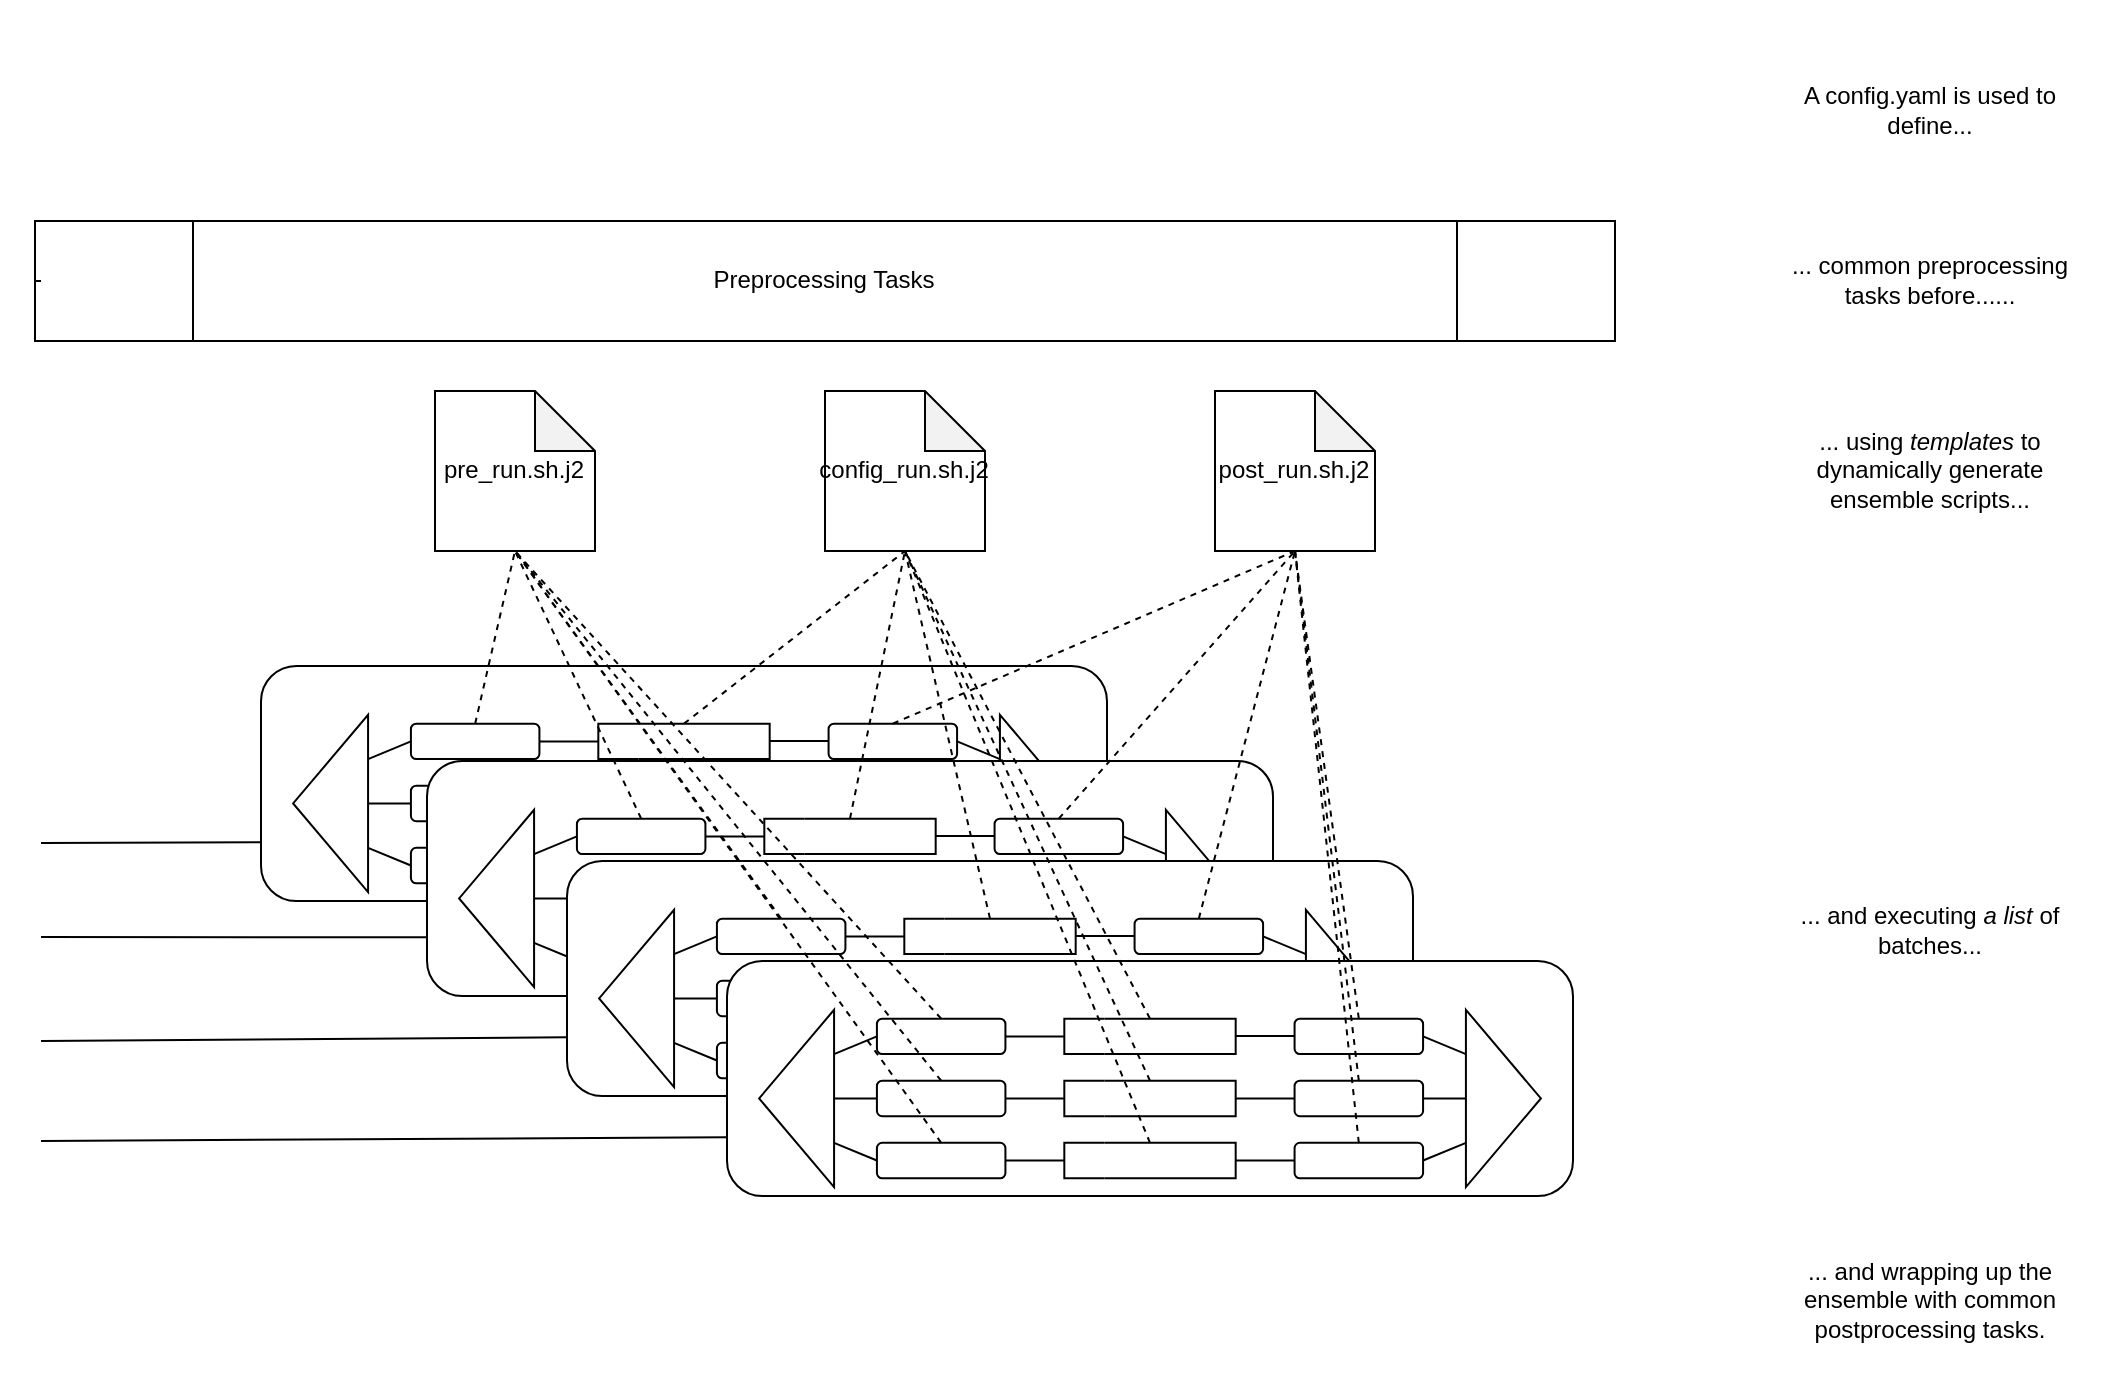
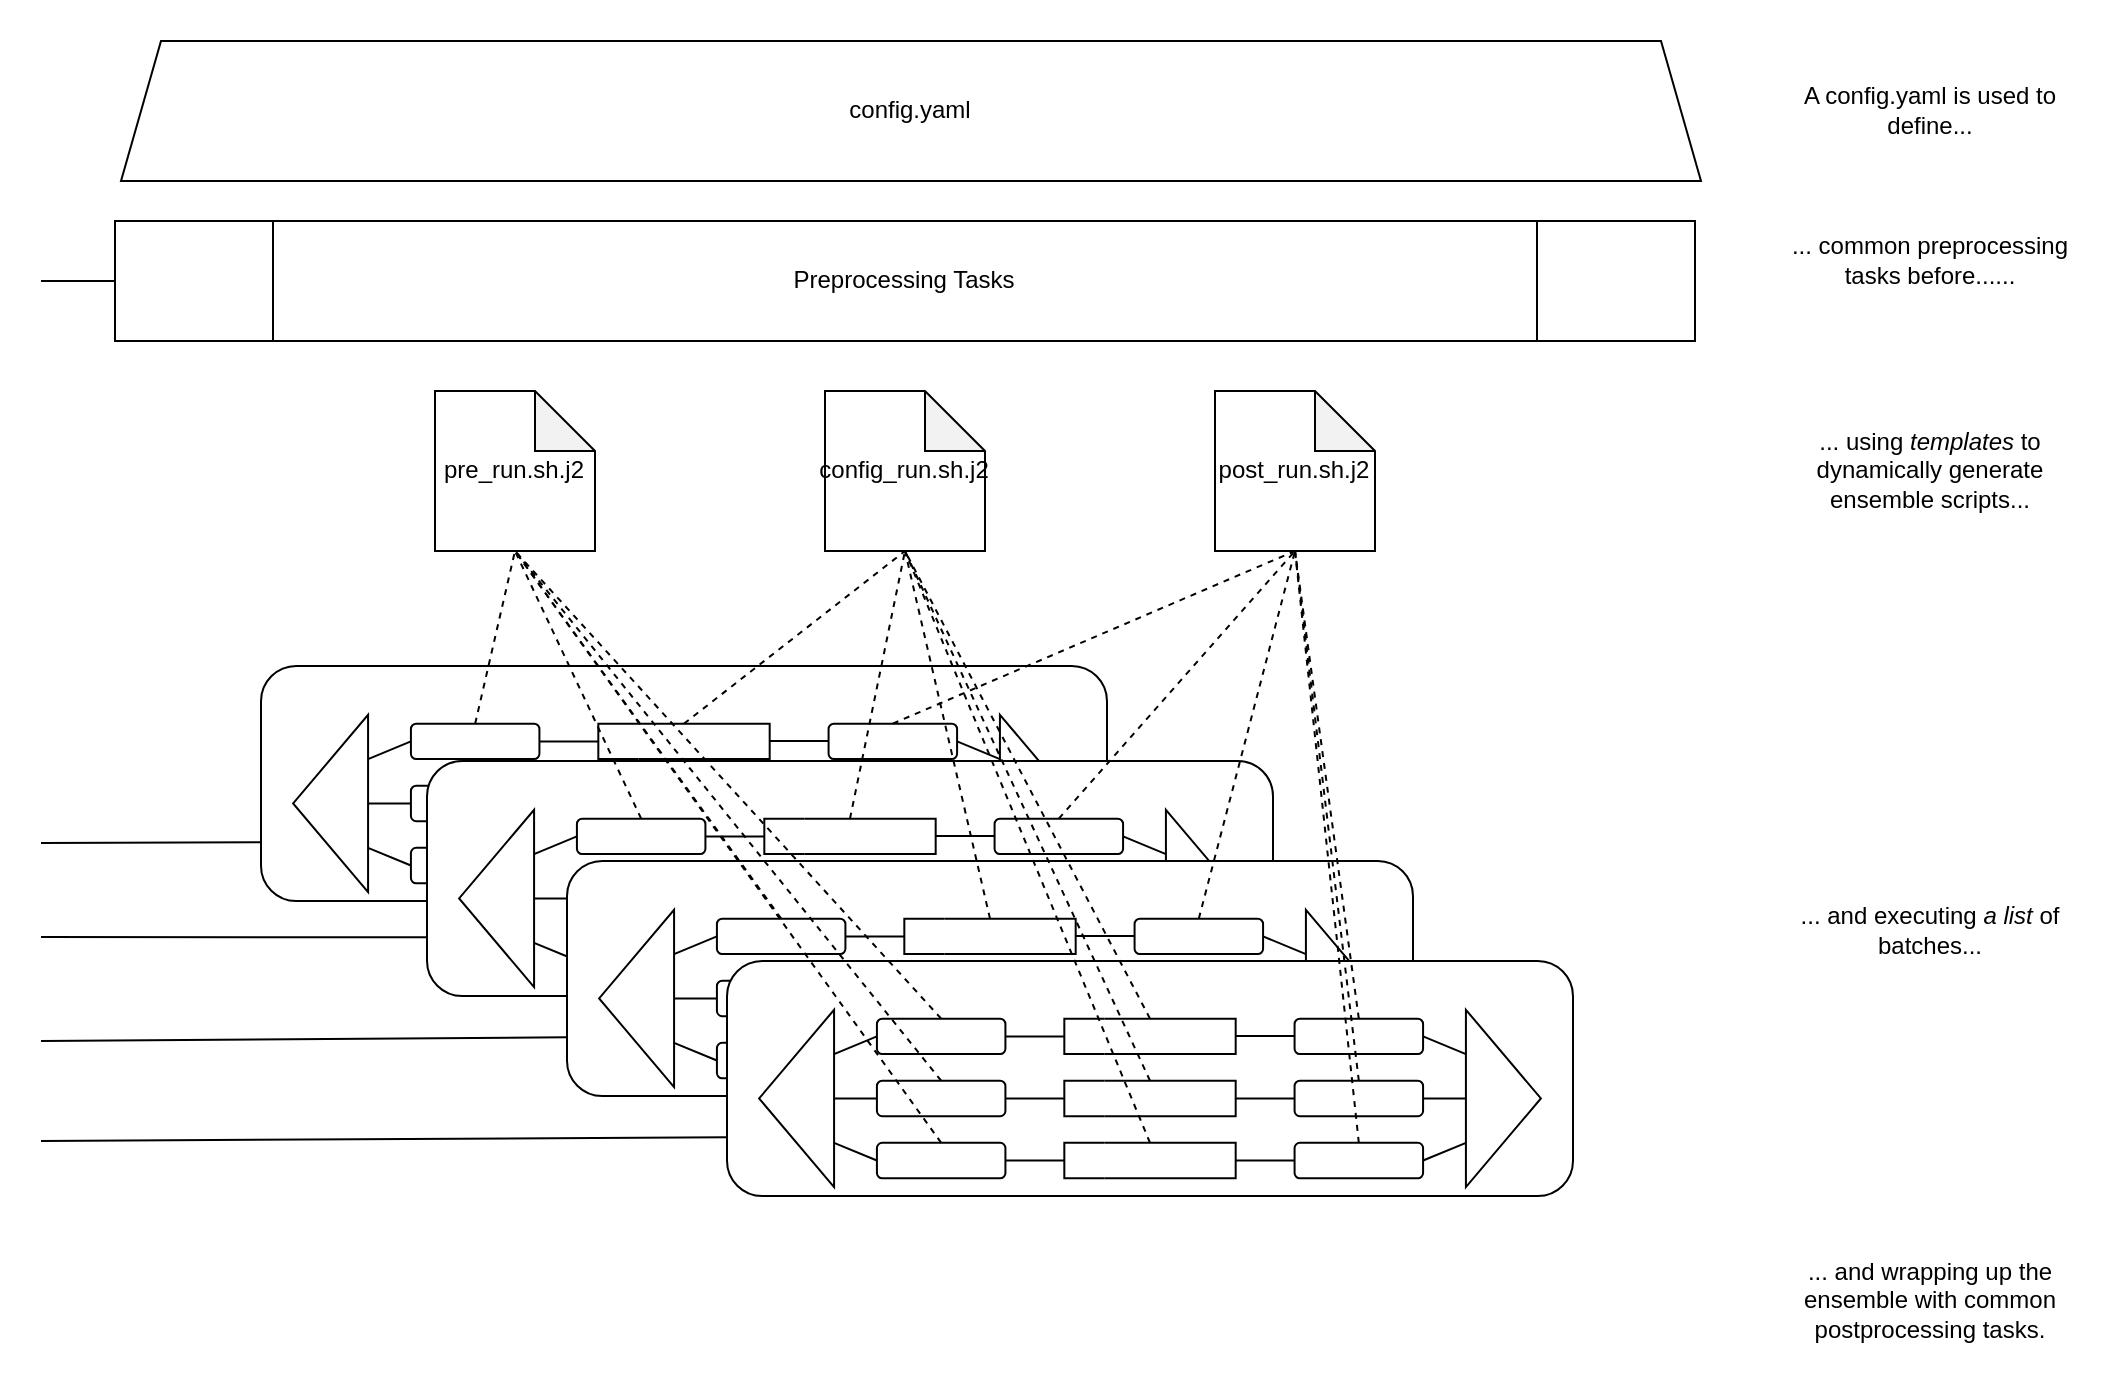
+ <mxCell id="3" value="config.yaml" style="shape=trapezoid;perimeter=trapezoidPerimeter;whiteSpace=wrap;html=1;fixedSize=1;" parent="1" vertex="1"><mxGeometry x="60" y="20" width="790" height="70" as="geometry" /></mxCell>
- <mxCell id="9" value="Preprocessing Tasks" style="shape=process;whiteSpace=wrap;html=1;backgroundOutline=1;" parent="1" vertex="1"><mxGeometry x="17" y="110" width="790" height="60" as="geometry" /></mxCell>
+ <mxCell id="9" value="Preprocessing Tasks" style="shape=process;whiteSpace=wrap;html=1;backgroundOutline=1;" parent="1" vertex="1"><mxGeometry x="57" y="110" width="790" height="60" as="geometry" /></mxCell>
- <mxCell id="10" value="... common preprocessing tasks before......" style="text;html=1;align=center;verticalAlign=middle;whiteSpace=wrap;rounded=0;" parent="1" vertex="1"><mxGeometry x="890" y="115" width="150" height="50" as="geometry" /></mxCell>
+ <mxCell id="10" value="... common preprocessing tasks before......" style="text;html=1;align=center;verticalAlign=middle;whiteSpace=wrap;rounded=0;" parent="1" vertex="1"><mxGeometry x="890" y="105" width="150" height="50" as="geometry" /></mxCell>
